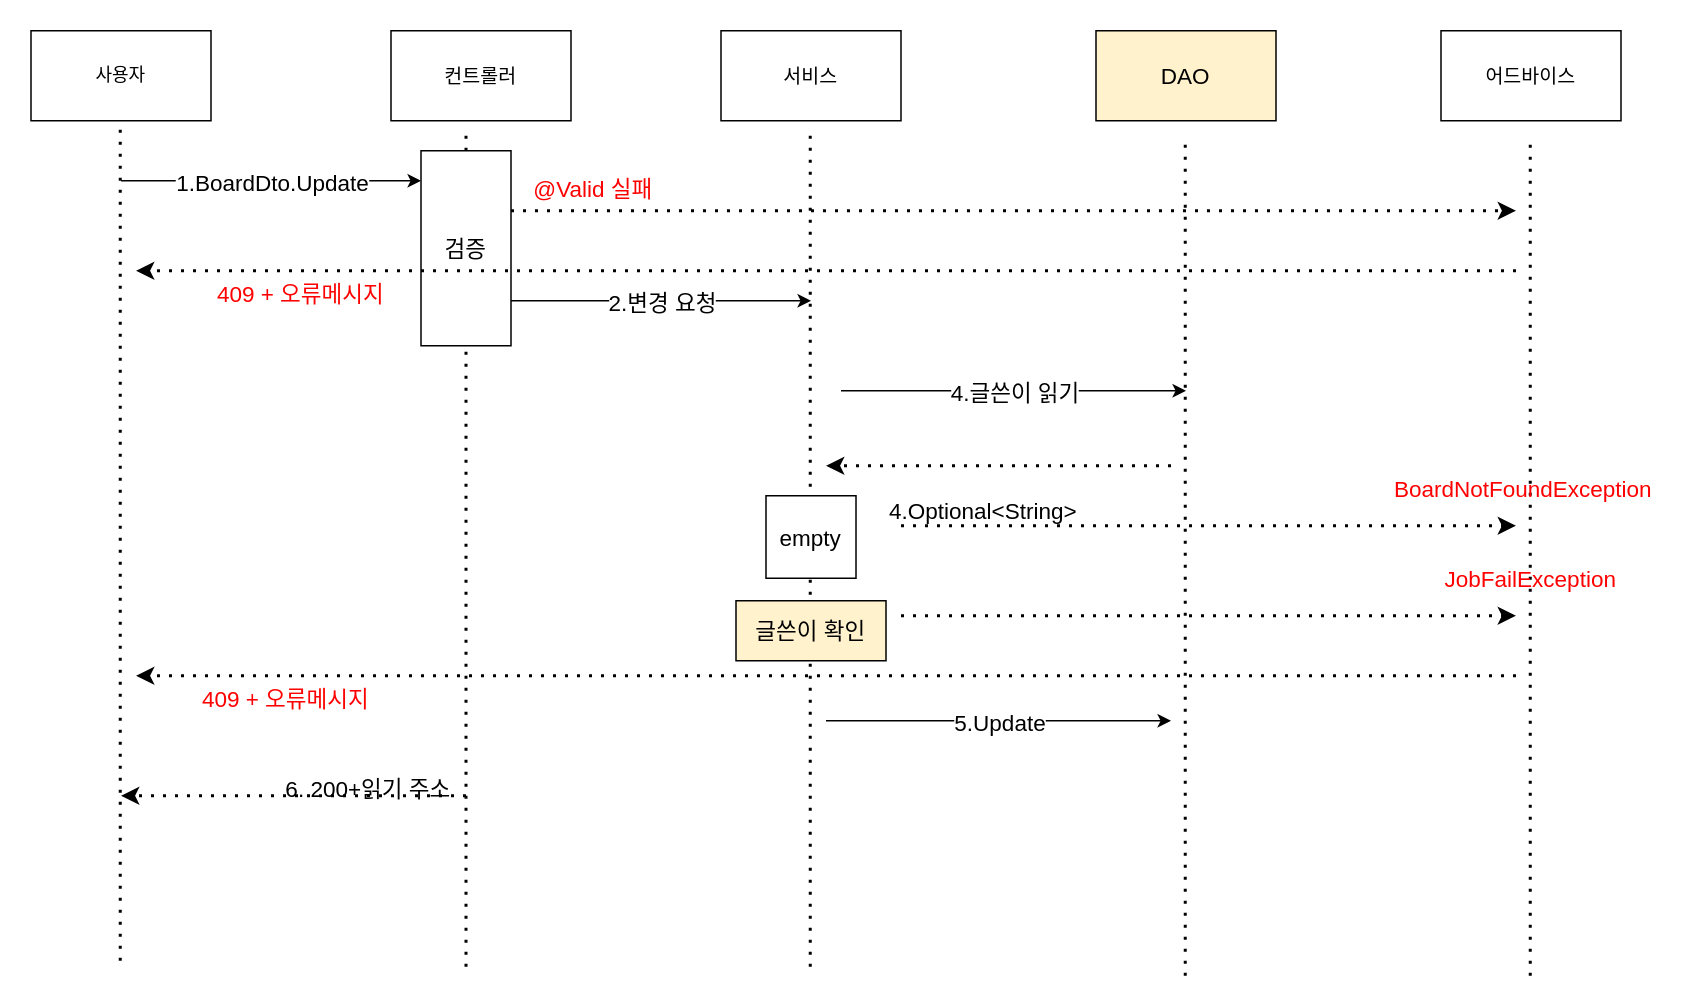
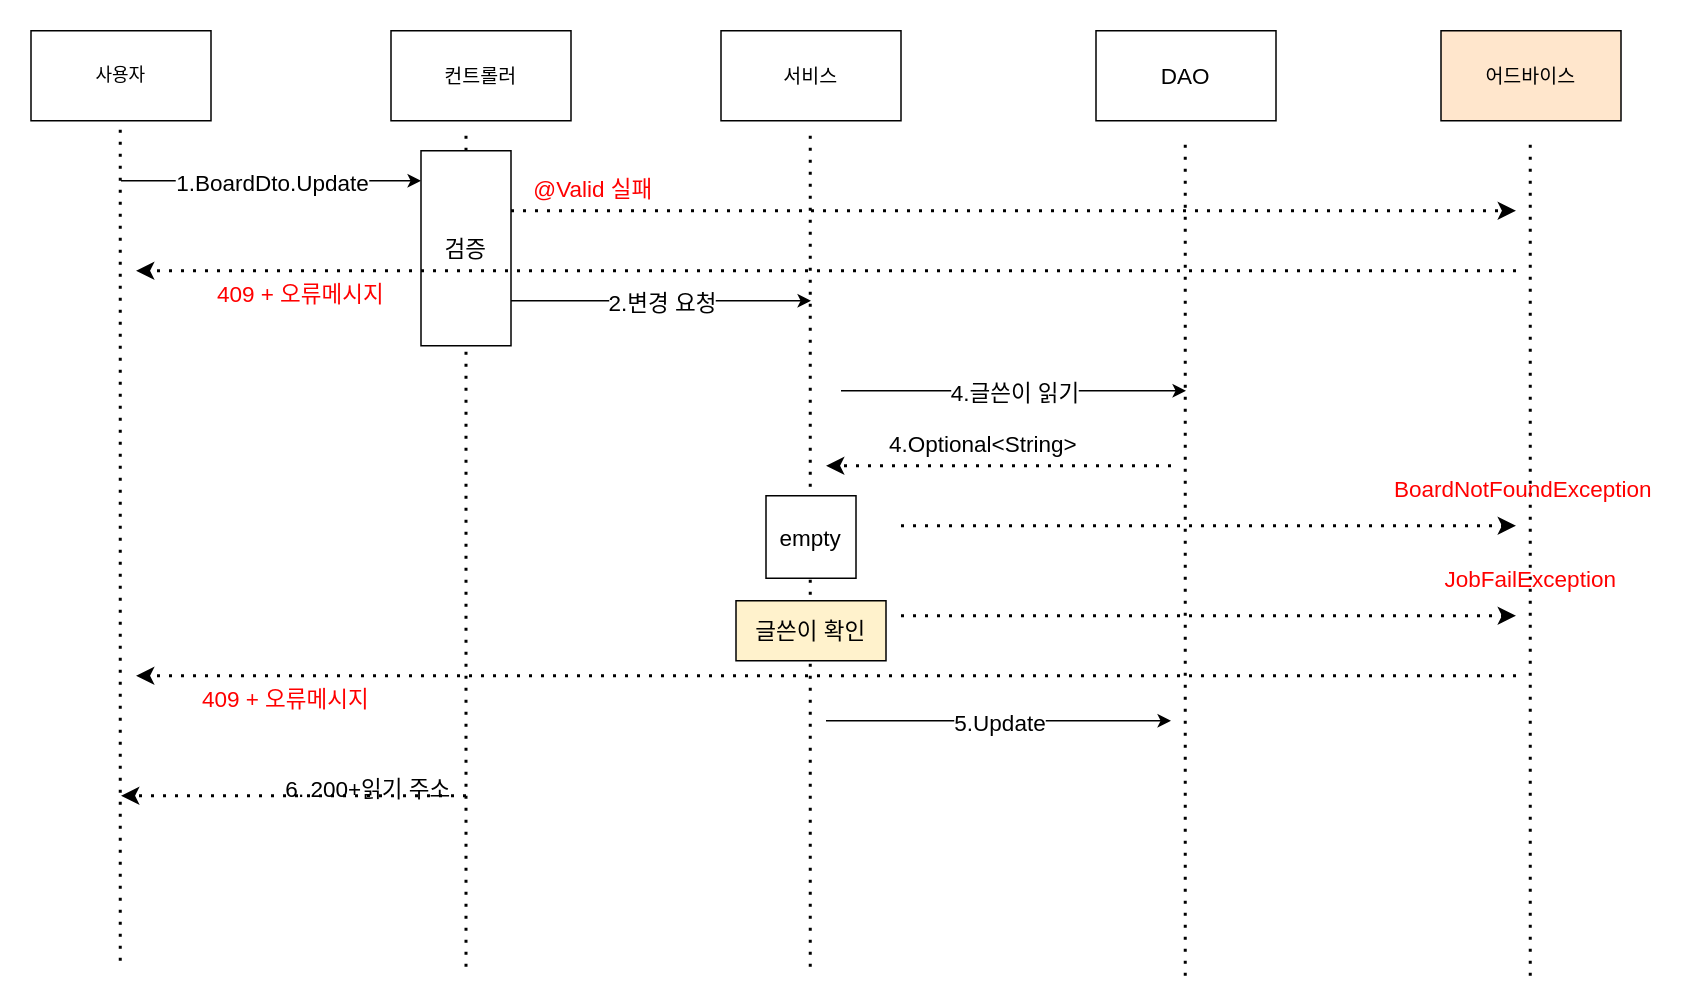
- <mxCell id="10" value="DAO" style="rounded=0;whiteSpace=wrap;html=1;fontSize=15;fillColor=#fff2cc;" vertex="1" parent="1"><mxGeometry x="730" y="20" width="120" height="60" as="geometry" /></mxCell>
+ <mxCell id="10" value="DAO" style="rounded=0;whiteSpace=wrap;html=1;fontSize=15;" vertex="1" parent="1"><mxGeometry x="730" y="20" width="120" height="60" as="geometry" /></mxCell>
- <mxCell id="5" value="어드바이스" style="rounded=0;whiteSpace=wrap;html=1;fontSize=13;" vertex="1" parent="1"><mxGeometry x="960" y="20" width="120" height="60" as="geometry" /></mxCell>
+ <mxCell id="5" value="어드바이스" style="rounded=0;whiteSpace=wrap;html=1;fontSize=13;fillColor=#ffe6cc;" vertex="1" parent="1"><mxGeometry x="960" y="20" width="120" height="60" as="geometry" /></mxCell>
- <mxCell id="22" value="4.Optional&amp;lt;String&amp;gt;" style="text;html=1;strokeColor=none;fillColor=none;align=center;verticalAlign=middle;whiteSpace=wrap;rounded=0;fontSize=15;fontColor=#000000;" vertex="1" parent="1"><mxGeometry x="580" y="325" width="150" height="30" as="geometry" /></mxCell>
+ <mxCell id="22" value="4.Optional&amp;lt;String&amp;gt;" style="text;html=1;strokeColor=none;fillColor=none;align=center;verticalAlign=middle;whiteSpace=wrap;rounded=0;fontSize=15;fontColor=#000000;" vertex="1" parent="1"><mxGeometry x="580" y="280" width="150" height="30" as="geometry" /></mxCell>
